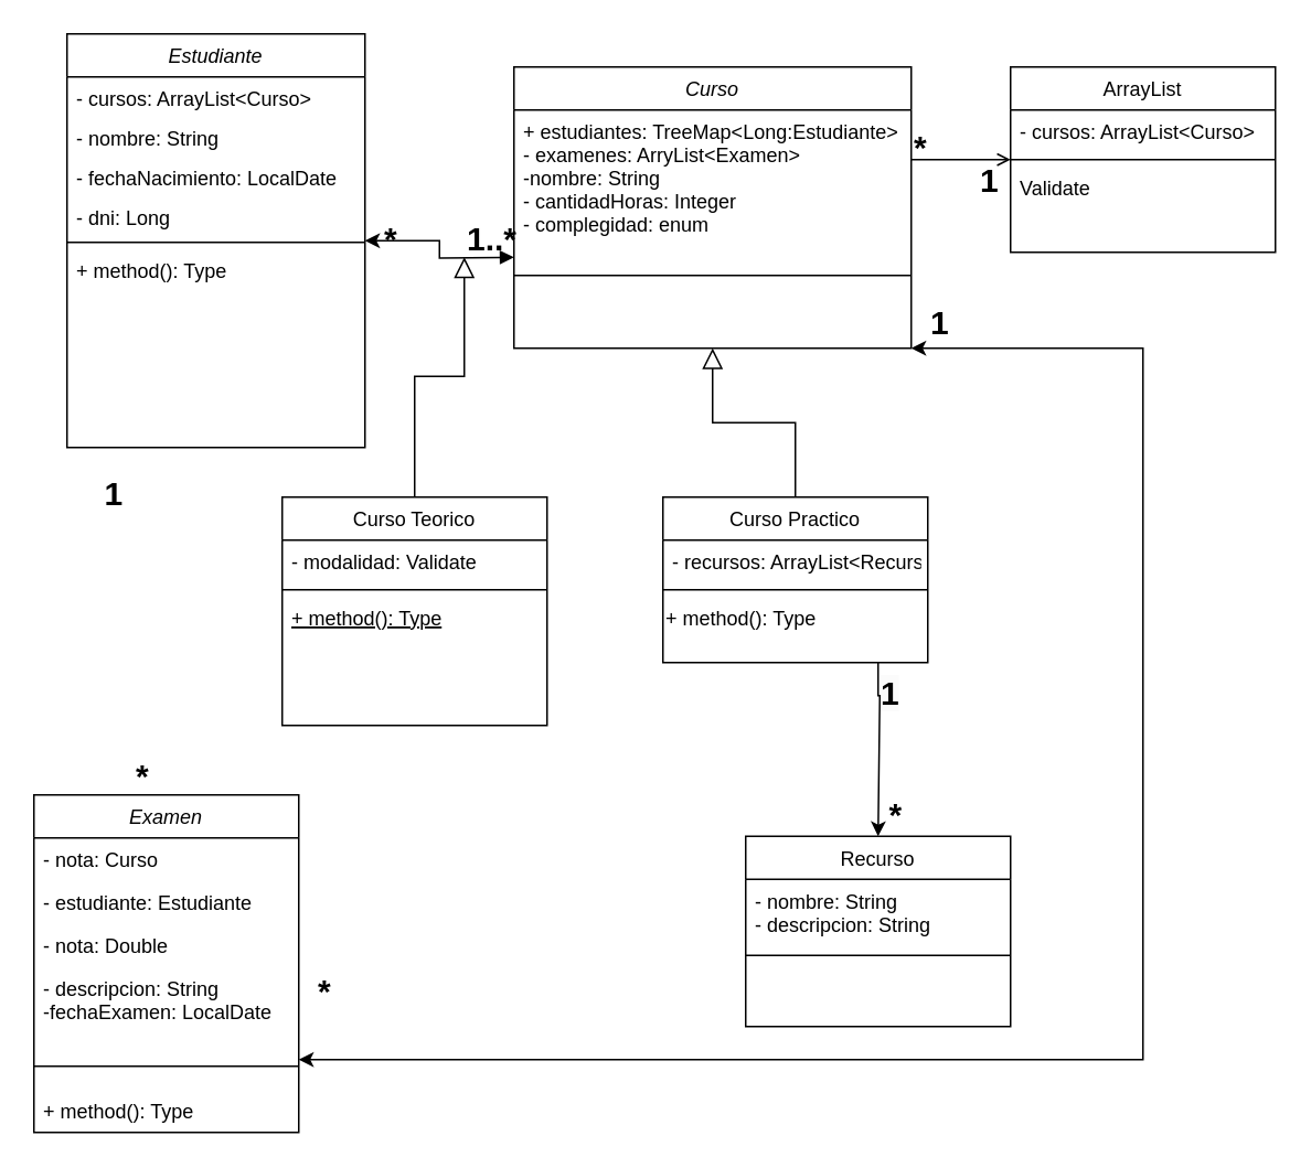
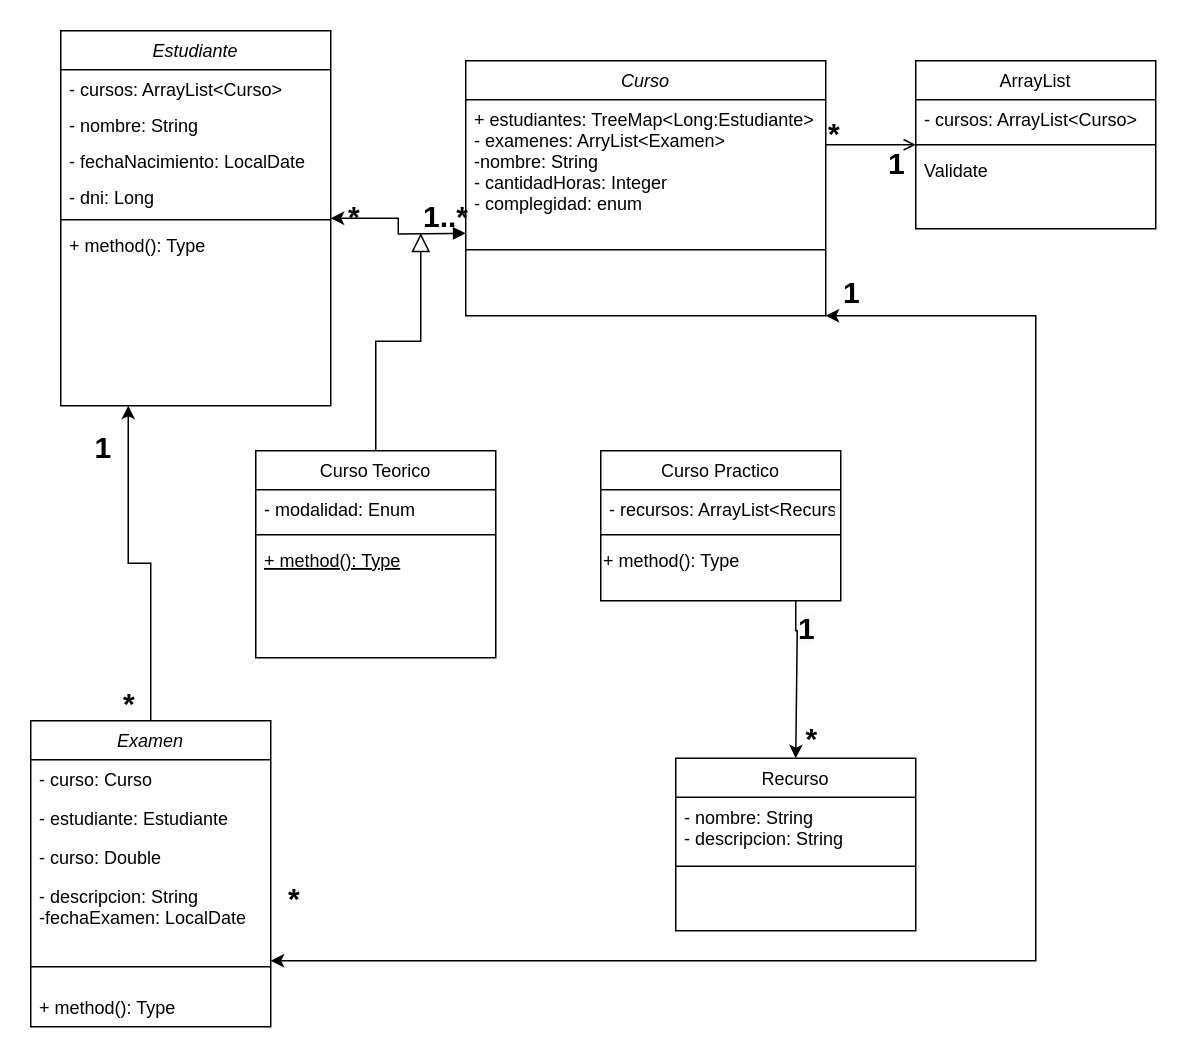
- <mxCell id="15" value="" style="endArrow=block;endSize=10;endFill=0;shadow=0;strokeWidth=1;rounded=0;curved=0;edgeStyle=elbowEdgeStyle;elbow=vertical;" parent="1" source="11" target="2" edge="1"><mxGeometry width="160" relative="1" as="geometry"><mxPoint x="280" y="293" as="sourcePoint" /><mxPoint x="380" y="191" as="targetPoint" /></mxGeometry></mxCell>
- <mxCell id="6" value="- modalidad: Validate" style="text;align=left;verticalAlign=top;spacingLeft=4;spacingRight=4;overflow=hidden;rotatable=0;points=[[0,0.5],[1,0.5]];portConstraint=eastwest;" parent="5" vertex="1"><mxGeometry y="26" width="160" height="26" as="geometry" /></mxCell>
+ <mxCell id="6" value="- modalidad: Enum" style="text;align=left;verticalAlign=top;spacingLeft=4;spacingRight=4;overflow=hidden;rotatable=0;points=[[0,0.5],[1,0.5]];portConstraint=eastwest;" parent="5" vertex="1"><mxGeometry y="26" width="160" height="26" as="geometry" /></mxCell>
+ <mxCell id="33" style="edgeStyle=orthogonalEdgeStyle;rounded=0;orthogonalLoop=1;jettySize=auto;html=1;entryX=0.25;entryY=1;entryDx=0;entryDy=0;" edge="1" parent="1" source="34" target="23"><mxGeometry relative="1" as="geometry"><mxPoint x="100" y="240" as="targetPoint" /><Array as="points" /></mxGeometry></mxCell>
- <mxCell id="35" value="- nota: Curso" style="text;align=left;verticalAlign=top;spacingLeft=4;spacingRight=4;overflow=hidden;rotatable=0;points=[[0,0.5],[1,0.5]];portConstraint=eastwest;" vertex="1" parent="34"><mxGeometry y="26" width="160" height="26" as="geometry" /></mxCell>
+ <mxCell id="35" value="- curso: Curso" style="text;align=left;verticalAlign=top;spacingLeft=4;spacingRight=4;overflow=hidden;rotatable=0;points=[[0,0.5],[1,0.5]];portConstraint=eastwest;" vertex="1" parent="34"><mxGeometry y="26" width="160" height="26" as="geometry" /></mxCell>
- <mxCell id="37" value="- nota: Double" style="text;align=left;verticalAlign=top;spacingLeft=4;spacingRight=4;overflow=hidden;rotatable=0;points=[[0,0.5],[1,0.5]];portConstraint=eastwest;" vertex="1" parent="34"><mxGeometry y="78" width="160" height="26" as="geometry" /></mxCell>
+ <mxCell id="37" value="- curso: Double" style="text;align=left;verticalAlign=top;spacingLeft=4;spacingRight=4;overflow=hidden;rotatable=0;points=[[0,0.5],[1,0.5]];portConstraint=eastwest;" vertex="1" parent="34"><mxGeometry y="78" width="160" height="26" as="geometry" /></mxCell>
